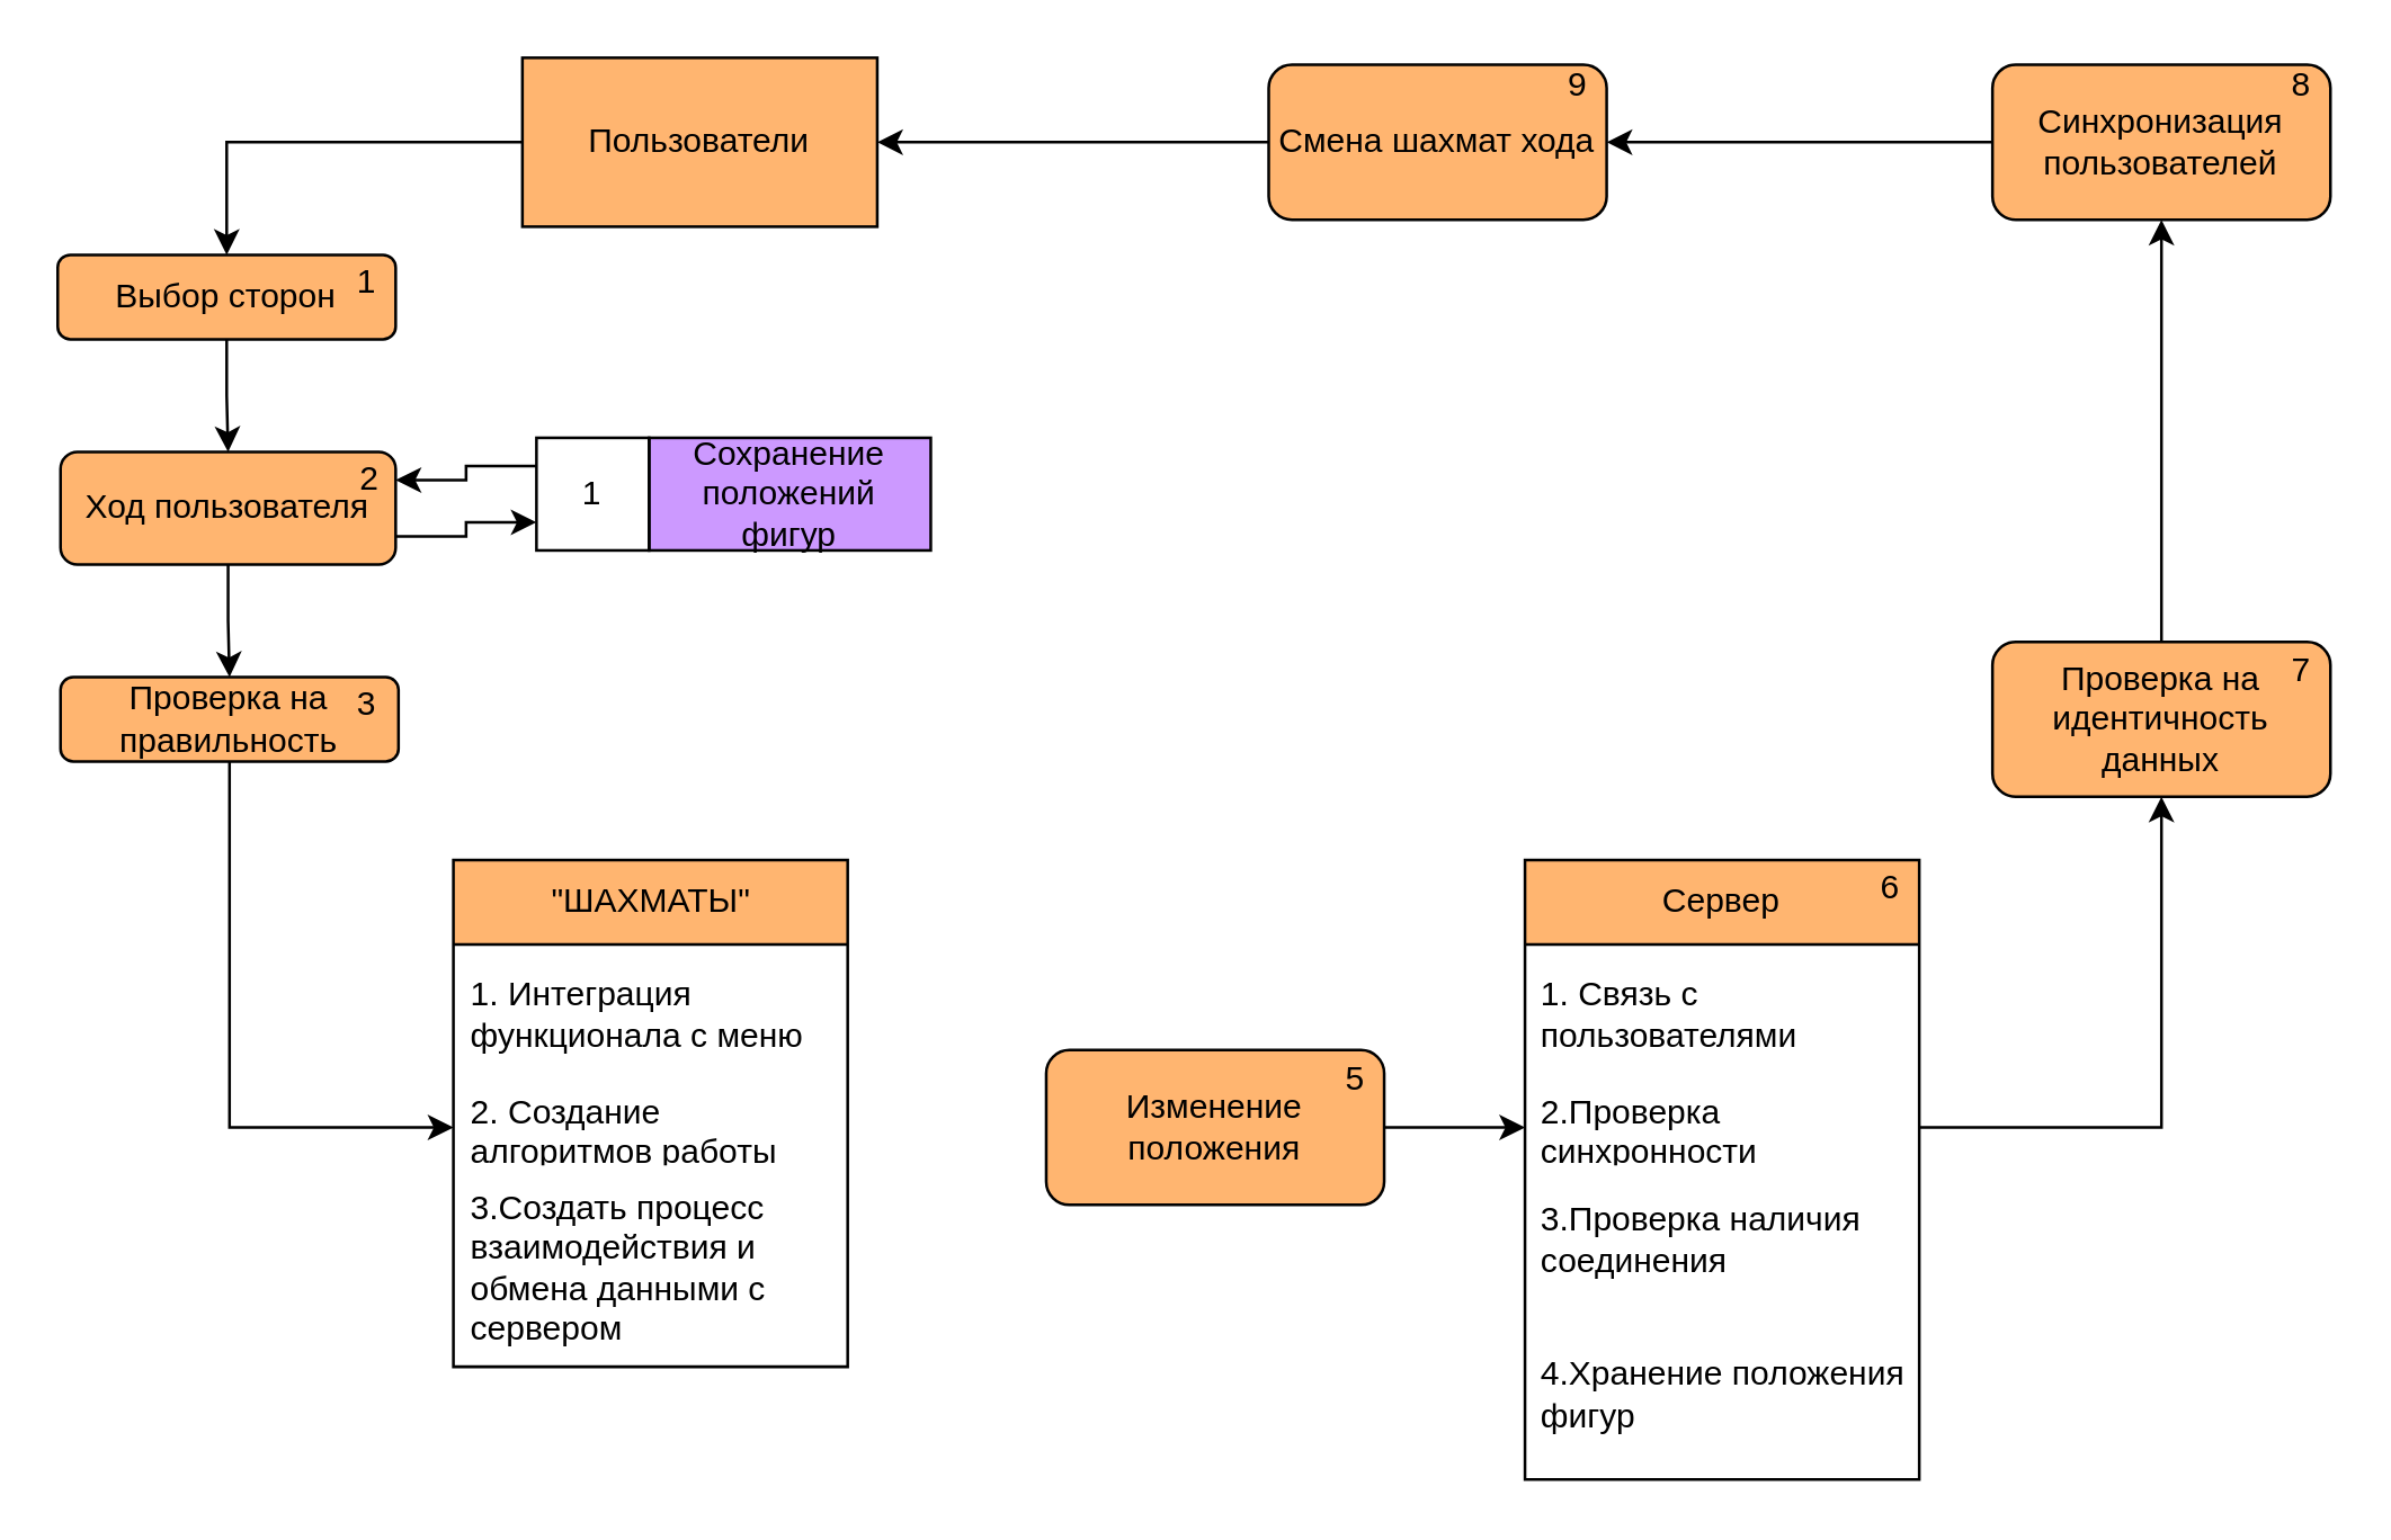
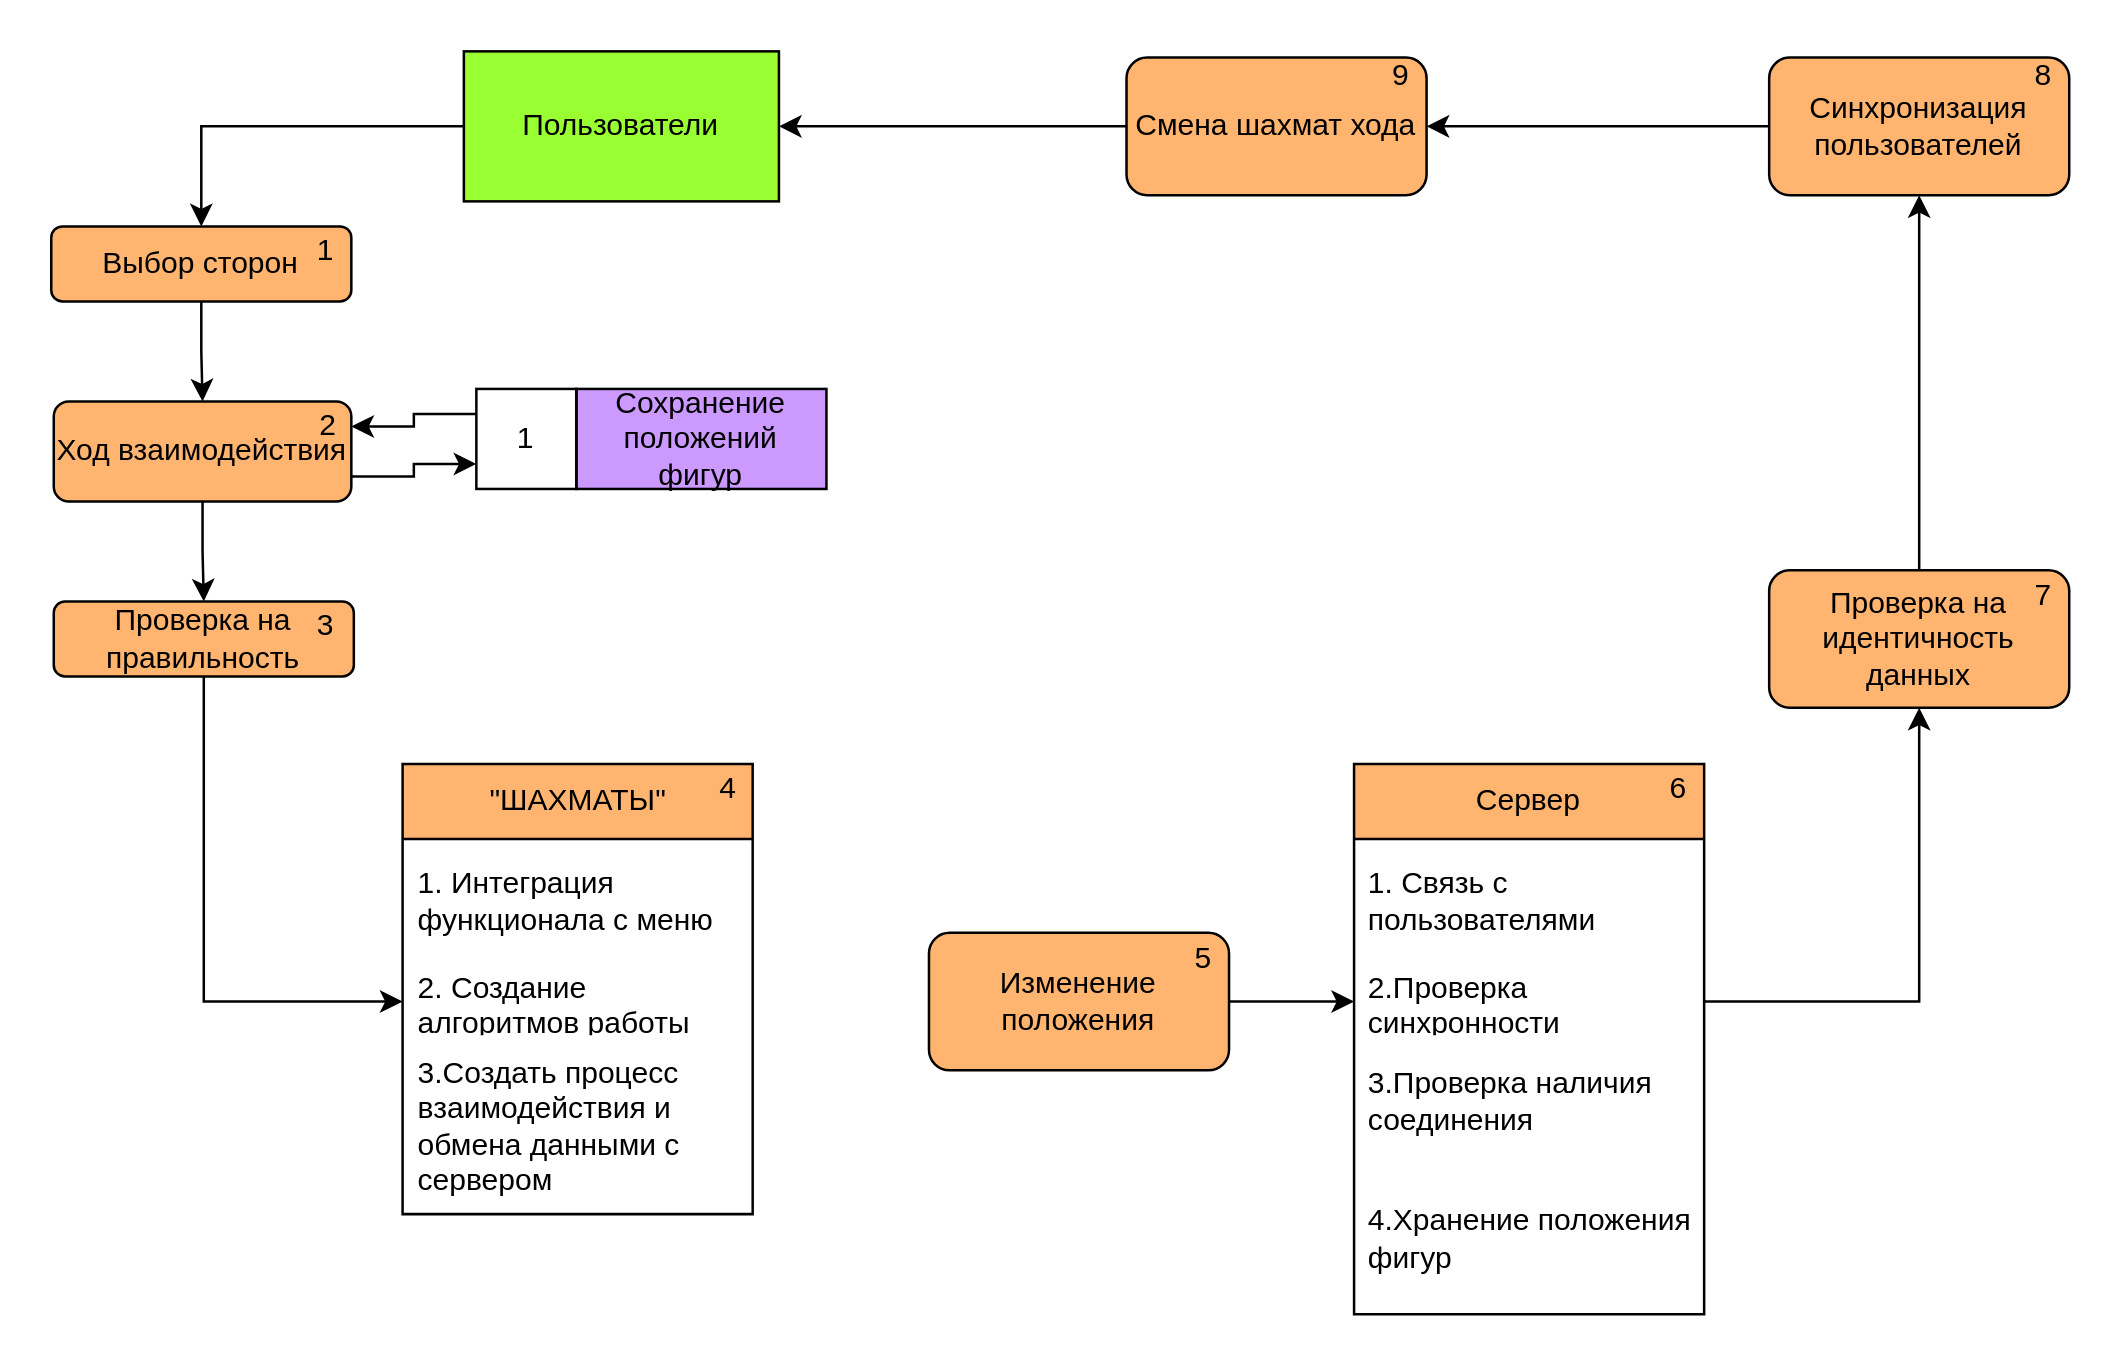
- <mxCell id="3" value="Пользователи" style="rounded=0;whiteSpace=wrap;html=1;fillColor=#ffb570;" vertex="1" parent="1"><mxGeometry x="185" y="20" width="126" height="60" as="geometry" /></mxCell>
+ <mxCell id="3" value="Пользователи" style="rounded=0;whiteSpace=wrap;html=1;fillColor=#99FF33;" vertex="1" parent="1"><mxGeometry x="185" y="20" width="126" height="60" as="geometry" /></mxCell>
- <mxCell id="6" value="Ход пользователя" style="rounded=1;whiteSpace=wrap;html=1;fillColor=#FFB570;" vertex="1" parent="1"><mxGeometry x="21" y="160" width="119" height="40" as="geometry" /></mxCell>
+ <mxCell id="6" value="Ход взаимодействия" style="rounded=1;whiteSpace=wrap;html=1;fillColor=#FFB570;" vertex="1" parent="1"><mxGeometry x="21" y="160" width="119" height="40" as="geometry" /></mxCell>
+ <mxCell id="36" value="4" style="whiteSpace=wrap;html=1;align=center;fillColor=none;strokeColor=none;movable=1;resizable=1;rotatable=1;deletable=1;editable=1;locked=0;connectable=1;" vertex="1" parent="1"><mxGeometry x="280.5" y="305" width="20" height="20" as="geometry" /></mxCell>
